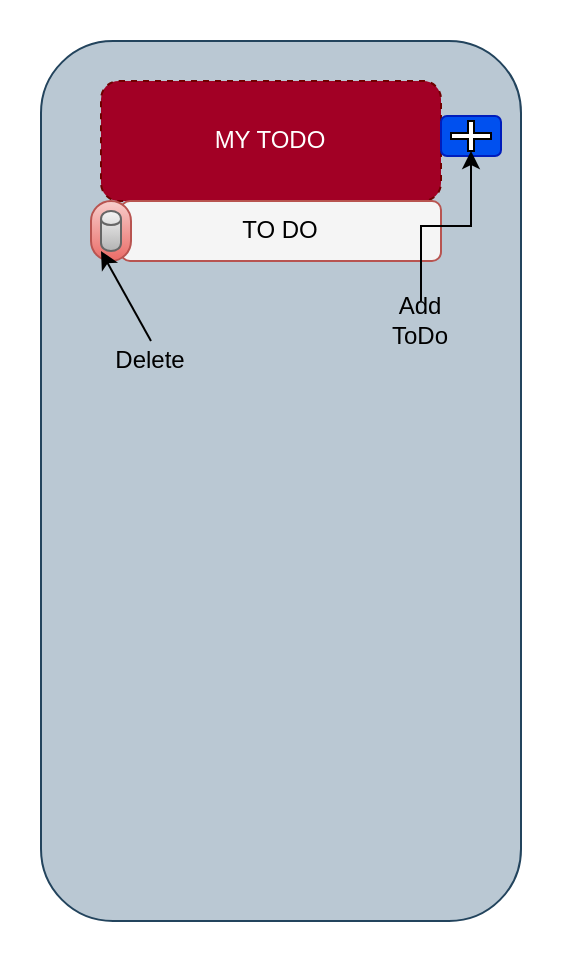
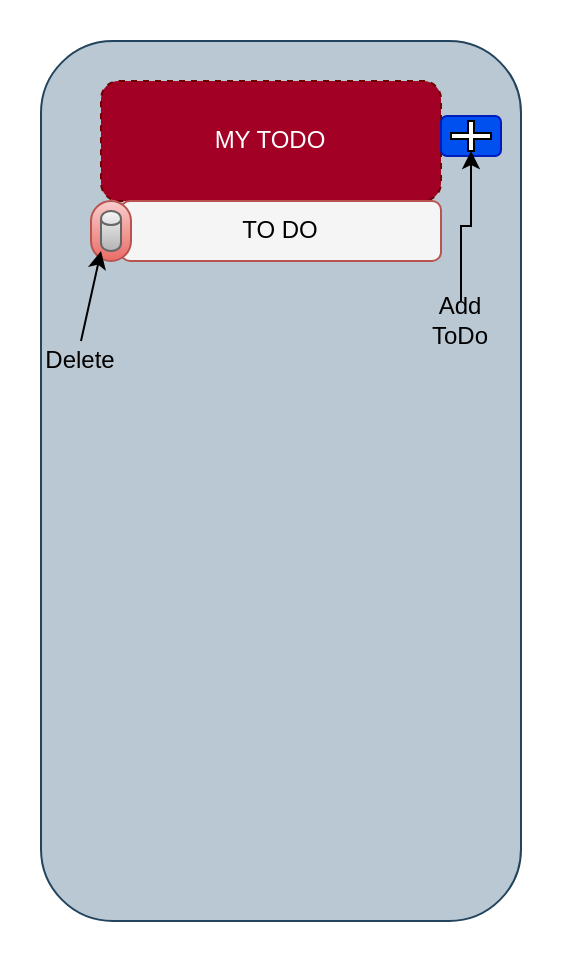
- <mxCell id="12" value="Add ToDo" style="text;html=1;strokeColor=none;fillColor=none;align=center;verticalAlign=middle;whiteSpace=wrap;rounded=0;" parent="1" vertex="1"><mxGeometry x="190" y="150" width="40" height="20" as="geometry" /></mxCell>
+ <mxCell id="12" value="Add ToDo" style="text;html=1;strokeColor=none;fillColor=none;align=center;verticalAlign=middle;whiteSpace=wrap;rounded=0;" parent="1" vertex="1"><mxGeometry x="210" y="150" width="40" height="20" as="geometry" /></mxCell>
- <mxCell id="8" value="Delete" style="text;html=1;strokeColor=none;fillColor=none;align=center;verticalAlign=middle;whiteSpace=wrap;rounded=0;" parent="1" vertex="1"><mxGeometry x="55" y="170" width="40" height="20" as="geometry" /></mxCell>
+ <mxCell id="8" value="Delete" style="text;html=1;strokeColor=none;fillColor=none;align=center;verticalAlign=middle;whiteSpace=wrap;rounded=0;" parent="1" vertex="1"><mxGeometry x="20" y="170" width="40" height="20" as="geometry" /></mxCell>
